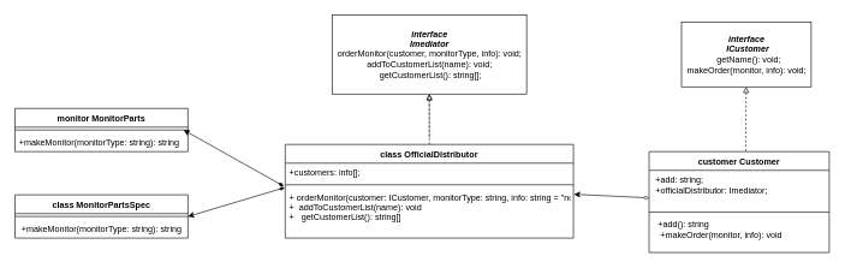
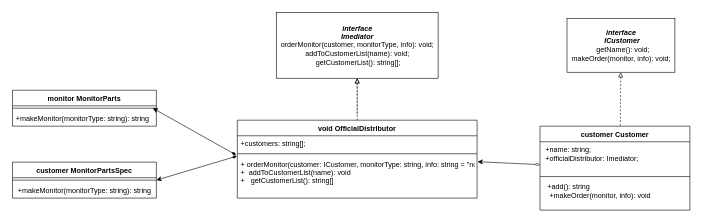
- <mxCell id="12" value="class OfficialDistributor" style="swimlane;fontStyle=1;align=center;verticalAlign=top;childLayout=stackLayout;horizontal=1;startSize=26;horizontalStack=0;resizeParent=1;resizeParentMax=0;resizeLast=0;collapsible=1;marginBottom=0;" parent="1" vertex="1"><mxGeometry x="395" y="200" width="400" height="130" as="geometry" /></mxCell>
+ <mxCell id="12" value="void OfficialDistributor" style="swimlane;fontStyle=1;align=center;verticalAlign=top;childLayout=stackLayout;horizontal=1;startSize=26;horizontalStack=0;resizeParent=1;resizeParentMax=0;resizeLast=0;collapsible=1;marginBottom=0;" parent="1" vertex="1"><mxGeometry x="395" y="200" width="400" height="130" as="geometry" /></mxCell>
- <mxCell id="13" value="+customers: info[];" style="text;strokeColor=none;fillColor=none;align=left;verticalAlign=top;spacingLeft=4;spacingRight=4;overflow=hidden;rotatable=0;points=[[0,0.5],[1,0.5]];portConstraint=eastwest;" parent="12" vertex="1"><mxGeometry y="26" width="400" height="26" as="geometry" /></mxCell>
+ <mxCell id="13" value="+customers: string[];" style="text;strokeColor=none;fillColor=none;align=left;verticalAlign=top;spacingLeft=4;spacingRight=4;overflow=hidden;rotatable=0;points=[[0,0.5],[1,0.5]];portConstraint=eastwest;" parent="12" vertex="1"><mxGeometry y="26" width="400" height="26" as="geometry" /></mxCell>
- <mxCell id="18" value=" +add: string;&#10; +officialDistributor: Imediator;" style="text;strokeColor=none;fillColor=none;align=left;verticalAlign=top;spacingLeft=4;spacingRight=4;overflow=hidden;rotatable=0;points=[[0,0.5],[1,0.5]];portConstraint=eastwest;" parent="17" vertex="1"><mxGeometry y="26" width="250" height="54" as="geometry" /></mxCell>
+ <mxCell id="18" value=" +name: string;&#10; +officialDistributor: Imediator;" style="text;strokeColor=none;fillColor=none;align=left;verticalAlign=top;spacingLeft=4;spacingRight=4;overflow=hidden;rotatable=0;points=[[0,0.5],[1,0.5]];portConstraint=eastwest;" parent="17" vertex="1"><mxGeometry y="26" width="250" height="54" as="geometry" /></mxCell>
- <mxCell id="4" value="class MonitorPartsSpec" style="swimlane;fontStyle=1;align=center;verticalAlign=top;childLayout=stackLayout;horizontal=1;startSize=26;horizontalStack=0;resizeParent=1;resizeParentMax=0;resizeLast=0;collapsible=1;marginBottom=0;" parent="1" vertex="1"><mxGeometry x="20" y="270" width="240" height="60" as="geometry" /></mxCell>
+ <mxCell id="4" value="customer MonitorPartsSpec" style="swimlane;fontStyle=1;align=center;verticalAlign=top;childLayout=stackLayout;horizontal=1;startSize=26;horizontalStack=0;resizeParent=1;resizeParentMax=0;resizeLast=0;collapsible=1;marginBottom=0;" parent="1" vertex="1"><mxGeometry x="20" y="270" width="240" height="60" as="geometry" /></mxCell>
